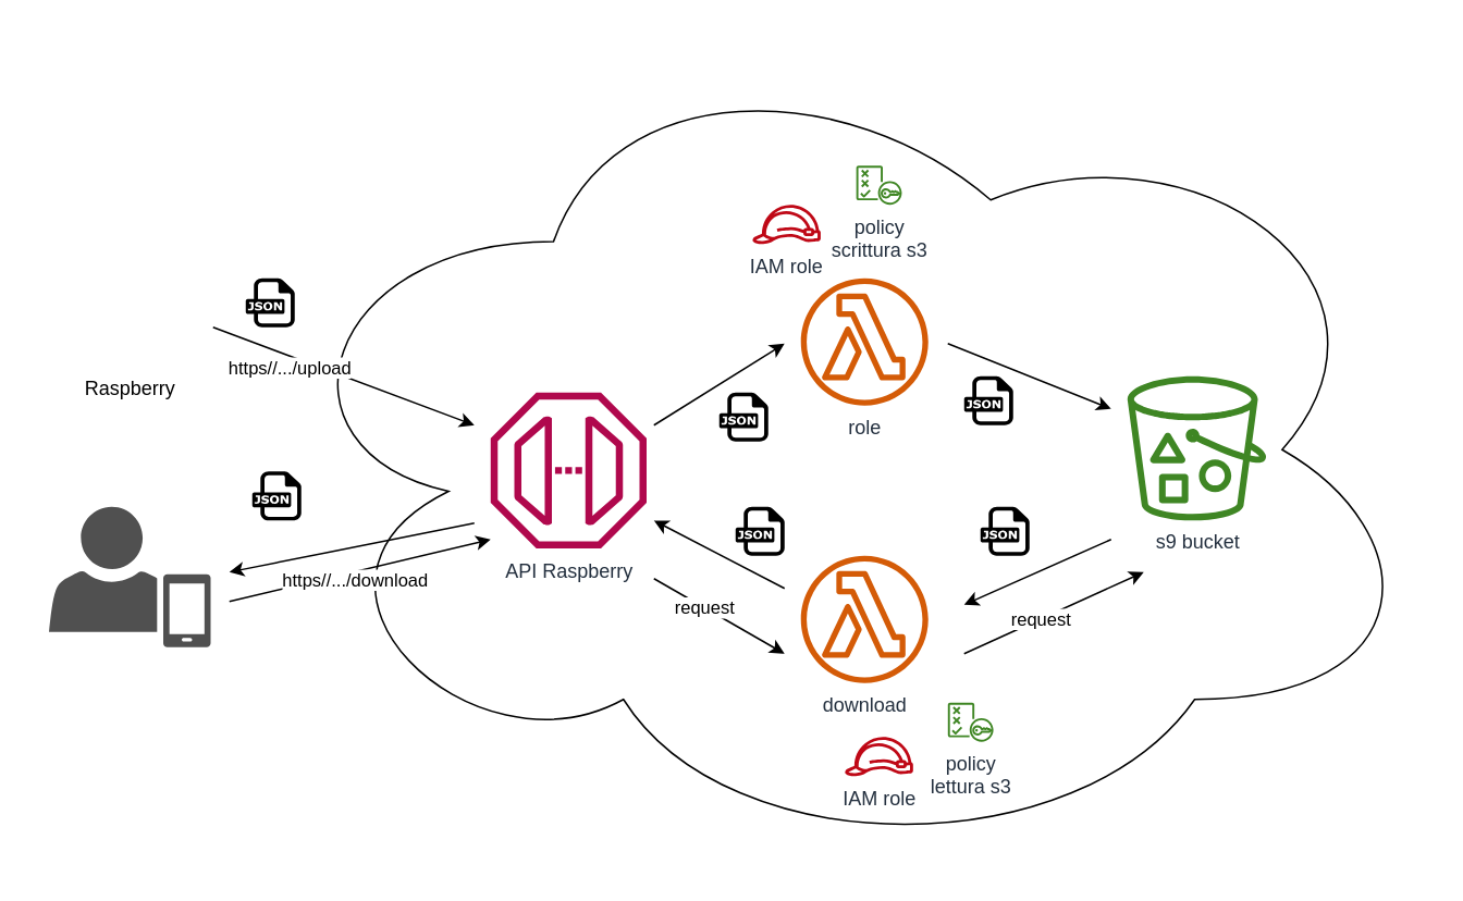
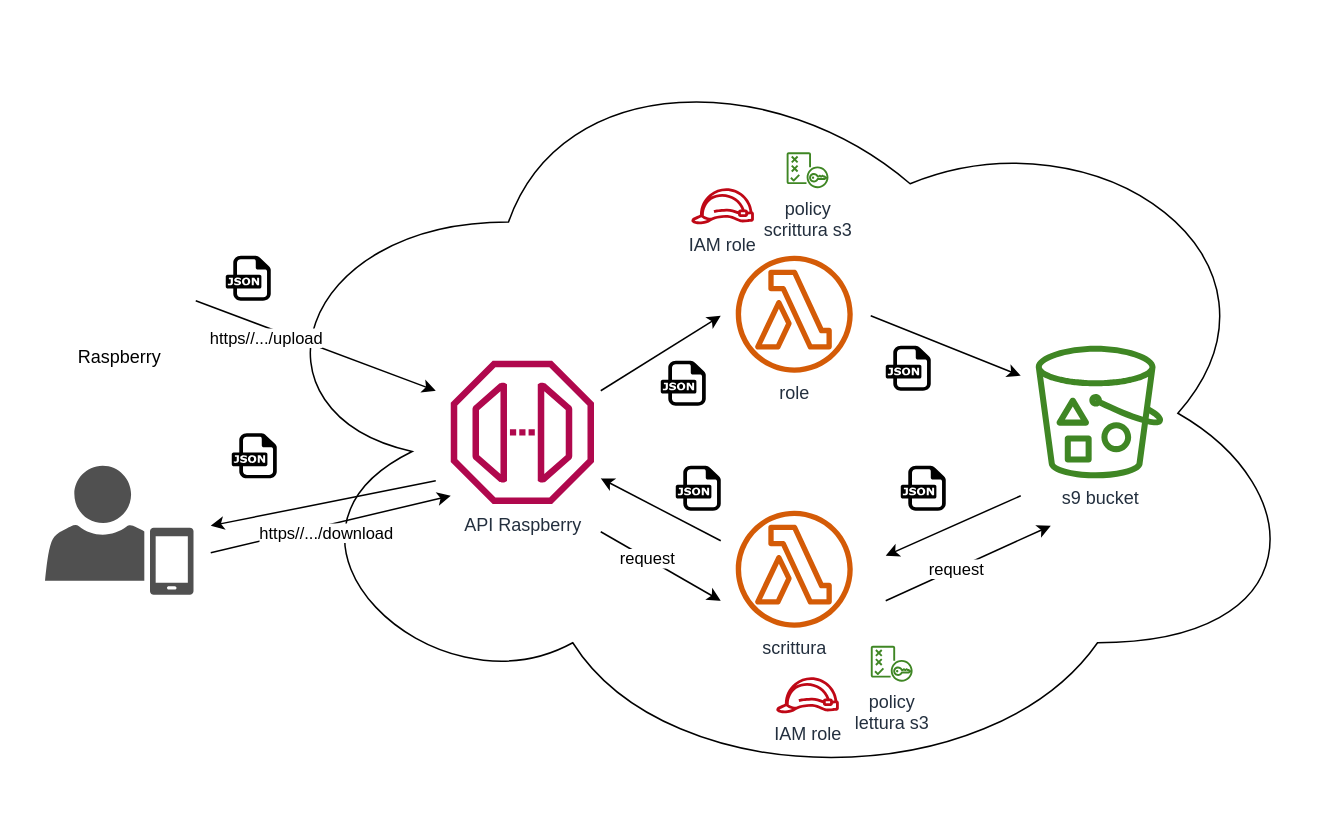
- <mxCell id="13" value="download&lt;br&gt;" style="sketch=0;outlineConnect=0;fontColor=#232F3E;gradientColor=none;fillColor=#D45B07;strokeColor=none;dashed=0;verticalLabelPosition=bottom;verticalAlign=top;align=center;html=1;fontSize=12;fontStyle=0;aspect=fixed;pointerEvents=1;shape=mxgraph.aws4.lambda_function;" vertex="1" parent="1"><mxGeometry x="490" y="340" width="78" height="78" as="geometry" /></mxCell>
+ <mxCell id="13" value="scrittura&lt;br&gt;" style="sketch=0;outlineConnect=0;fontColor=#232F3E;gradientColor=none;fillColor=#D45B07;strokeColor=none;dashed=0;verticalLabelPosition=bottom;verticalAlign=top;align=center;html=1;fontSize=12;fontStyle=0;aspect=fixed;pointerEvents=1;shape=mxgraph.aws4.lambda_function;" vertex="1" parent="1"><mxGeometry x="490" y="340" width="78" height="78" as="geometry" /></mxCell>
